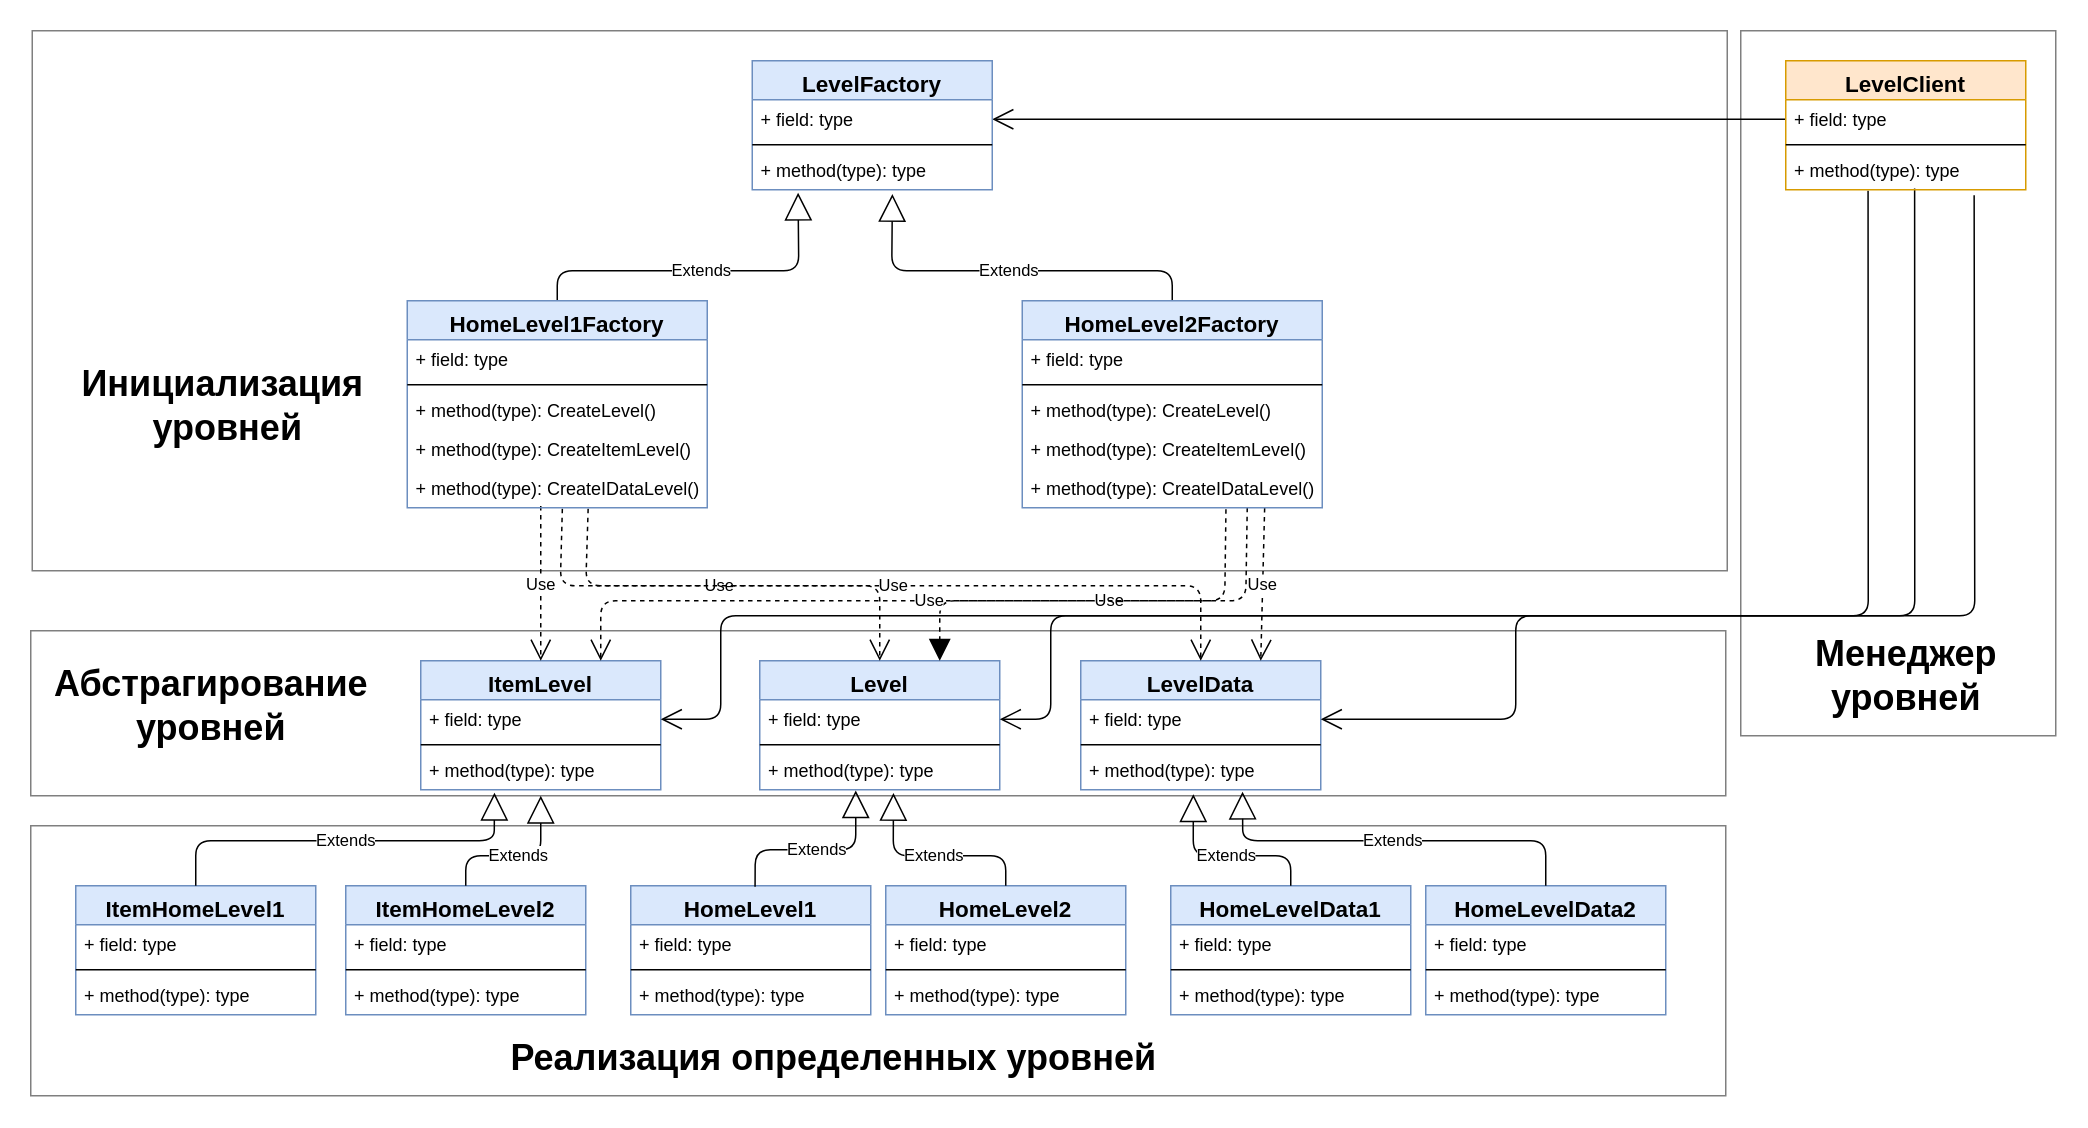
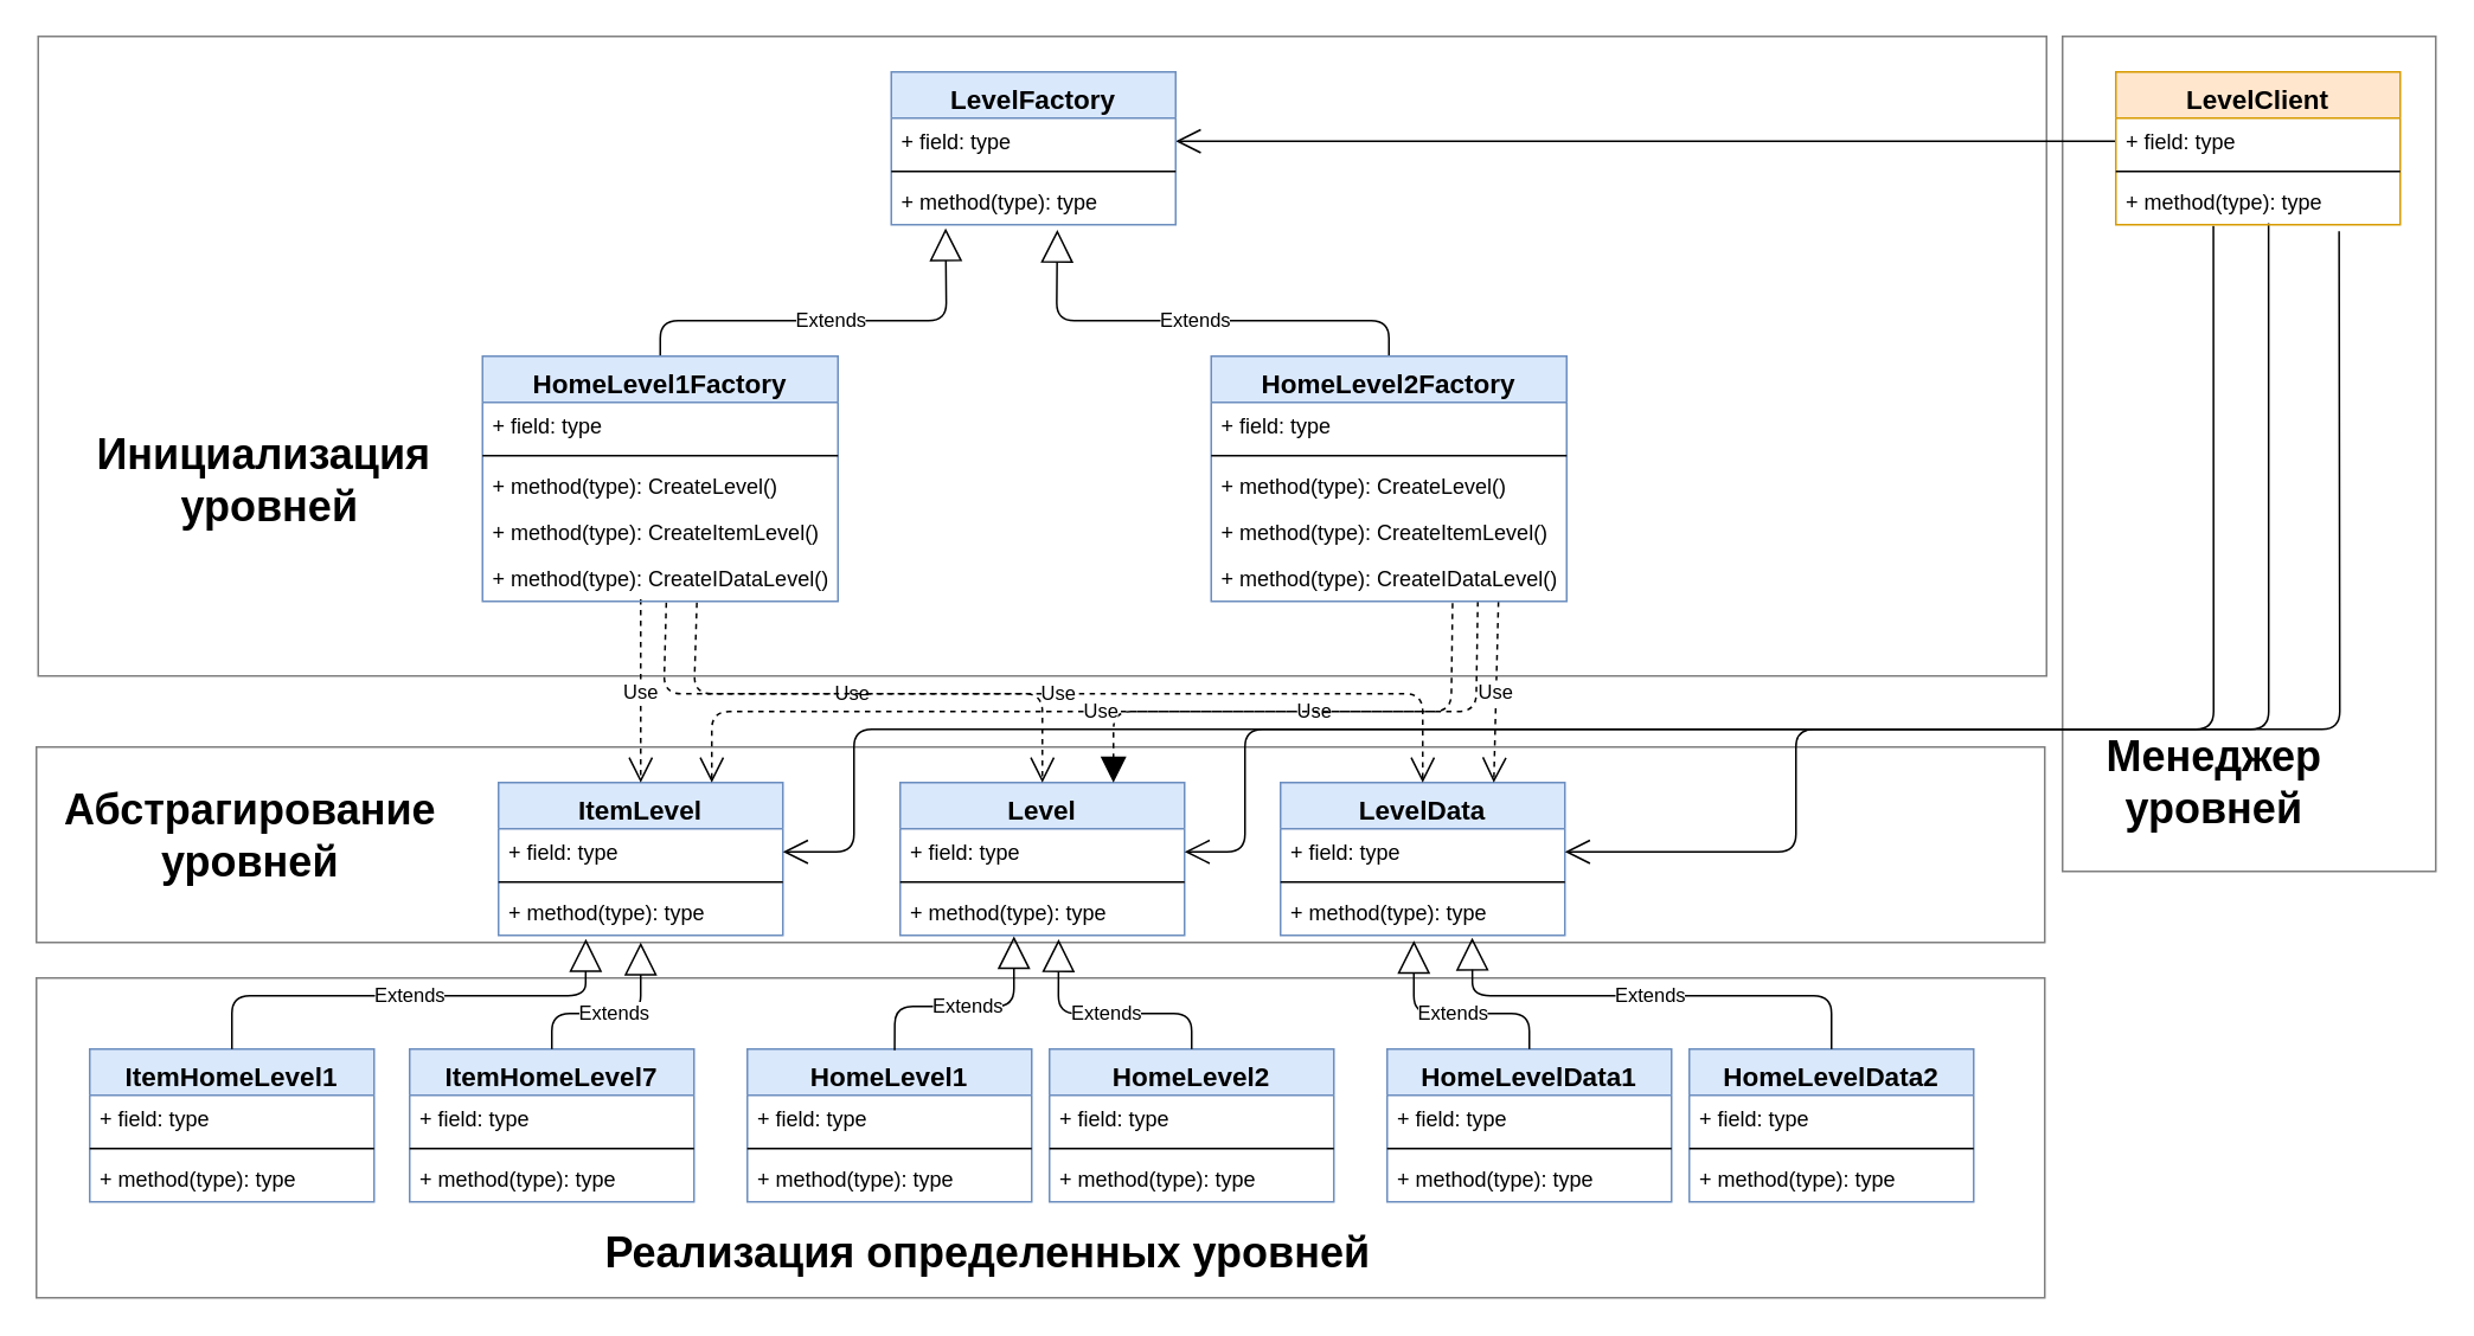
- <mxCell id="60" value="Менеджер &lt;br&gt;уровней" style="text;html=1;align=center;verticalAlign=middle;resizable=0;points=[];autosize=1;fontSize=24;fontStyle=1" vertex="1" parent="1"><mxGeometry x="1200" y="420" width="140" height="60" as="geometry" /></mxCell>
+ <mxCell id="60" value="Менеджер &lt;br&gt;уровней" style="text;html=1;align=center;verticalAlign=middle;resizable=0;points=[];autosize=1;fontSize=24;fontStyle=1" vertex="1" parent="1"><mxGeometry x="1175" y="410" width="140" height="60" as="geometry" /></mxCell>
- <mxCell id="33" value="ItemHomeLevel2" style="swimlane;fontStyle=1;align=center;verticalAlign=top;childLayout=stackLayout;horizontal=1;startSize=26;horizontalStack=0;resizeParent=1;resizeParentMax=0;resizeLast=0;collapsible=1;marginBottom=0;fillColor=#dae8fc;strokeColor=#6c8ebf;fontSize=15;" vertex="1" parent="1"><mxGeometry x="230" y="590" width="160" height="86" as="geometry" /></mxCell>
+ <mxCell id="33" value="ItemHomeLevel7" style="swimlane;fontStyle=1;align=center;verticalAlign=top;childLayout=stackLayout;horizontal=1;startSize=26;horizontalStack=0;resizeParent=1;resizeParentMax=0;resizeLast=0;collapsible=1;marginBottom=0;fillColor=#dae8fc;strokeColor=#6c8ebf;fontSize=15;" vertex="1" parent="1"><mxGeometry x="230" y="590" width="160" height="86" as="geometry" /></mxCell>
